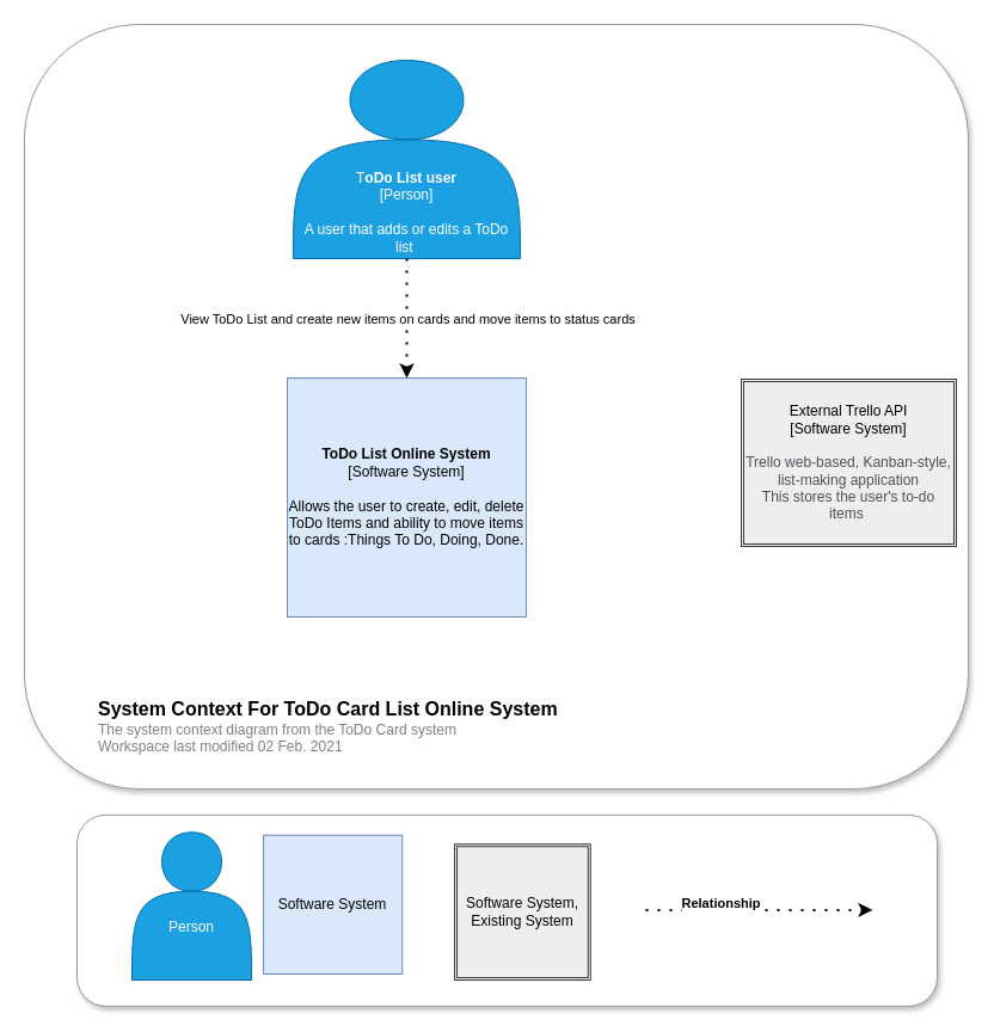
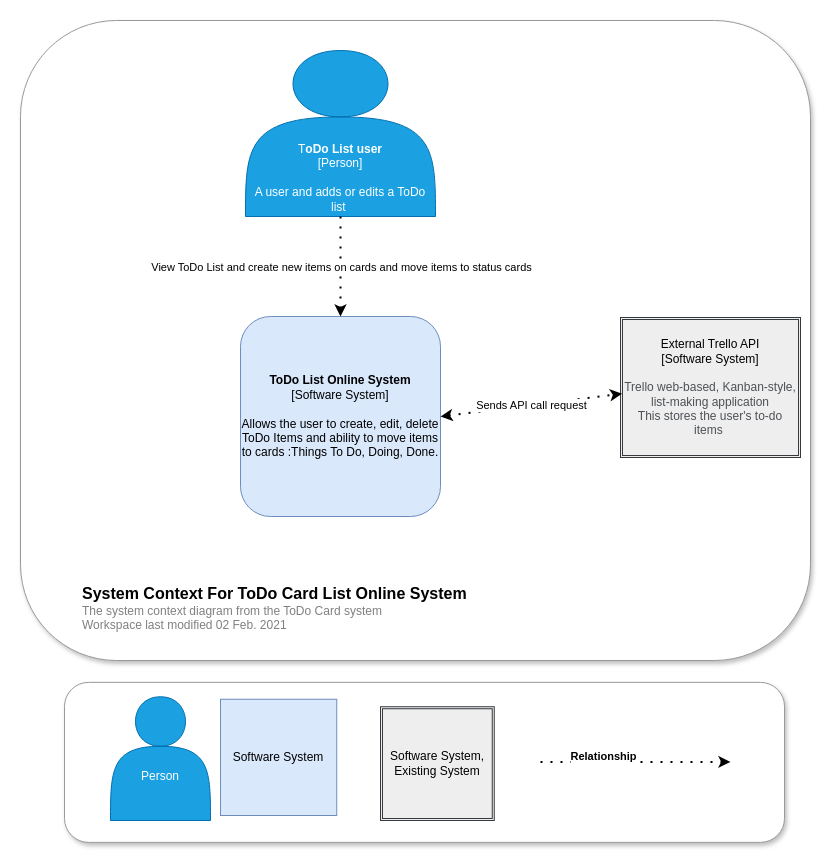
- <mxCell id="4" value="T&lt;b style=&quot;line-height: 80%&quot;&gt;oDo List user&lt;/b&gt;&lt;br&gt;[Person]&lt;br&gt;&lt;br&gt;A user that adds or edits a ToDo list&amp;nbsp;" style="shape=actor;whiteSpace=wrap;html=1;fillColor=#1ba1e2;strokeColor=#006EAF;fontColor=#ffffff;align=center;verticalAlign=bottom;" parent="1" vertex="1"><mxGeometry x="245" y="50" width="190" height="166" as="geometry" /></mxCell>
+ <mxCell id="4" value="T&lt;b style=&quot;line-height: 80%&quot;&gt;oDo List user&lt;/b&gt;&lt;br&gt;[Person]&lt;br&gt;&lt;br&gt;A user and adds or edits a ToDo list&amp;nbsp;" style="shape=actor;whiteSpace=wrap;html=1;fillColor=#1ba1e2;strokeColor=#006EAF;fontColor=#ffffff;align=center;verticalAlign=bottom;" parent="1" vertex="1"><mxGeometry x="245" y="50" width="190" height="166" as="geometry" /></mxCell>
+ <mxCell id="8" value="Sends API call request" style="endArrow=classic;html=1;dashed=1;dashPattern=1 4;strokeWidth=2;entryX=0.009;entryY=0.544;entryDx=0;entryDy=0;exitX=1;exitY=0.5;exitDx=0;exitDy=0;entryPerimeter=0;startArrow=classic;startFill=1;" parent="1" source="3" target="5" edge="1"><mxGeometry relative="1" as="geometry"><mxPoint x="431" y="405.5" as="sourcePoint" /><mxPoint x="621" y="406" as="targetPoint" /></mxGeometry></mxCell>
- <mxCell id="3" value="&lt;b&gt;ToDo List Online System&lt;/b&gt;&lt;br&gt;[Software System]&lt;br&gt;&lt;br&gt;Allows the user to create, edit, delete ToDo Items and ability to move items to cards :Things To Do, Doing, Done." style="whiteSpace=wrap;html=1;aspect=fixed;fillColor=#dae8fc;strokeColor=#6c8ebf;" parent="1" vertex="1"><mxGeometry x="240" y="316" width="200" height="200" as="geometry" /></mxCell>
+ <mxCell id="3" value="&lt;b&gt;ToDo List Online System&lt;/b&gt;&lt;br&gt;[Software System]&lt;br&gt;&lt;br&gt;Allows the user to create, edit, delete ToDo Items and ability to move items to cards :Things To Do, Doing, Done." style="whiteSpace=wrap;html=1;aspect=fixed;fillColor=#dae8fc;strokeColor=#6c8ebf;rounded=1;" parent="1" vertex="1"><mxGeometry x="240" y="316" width="200" height="200" as="geometry" /></mxCell>
